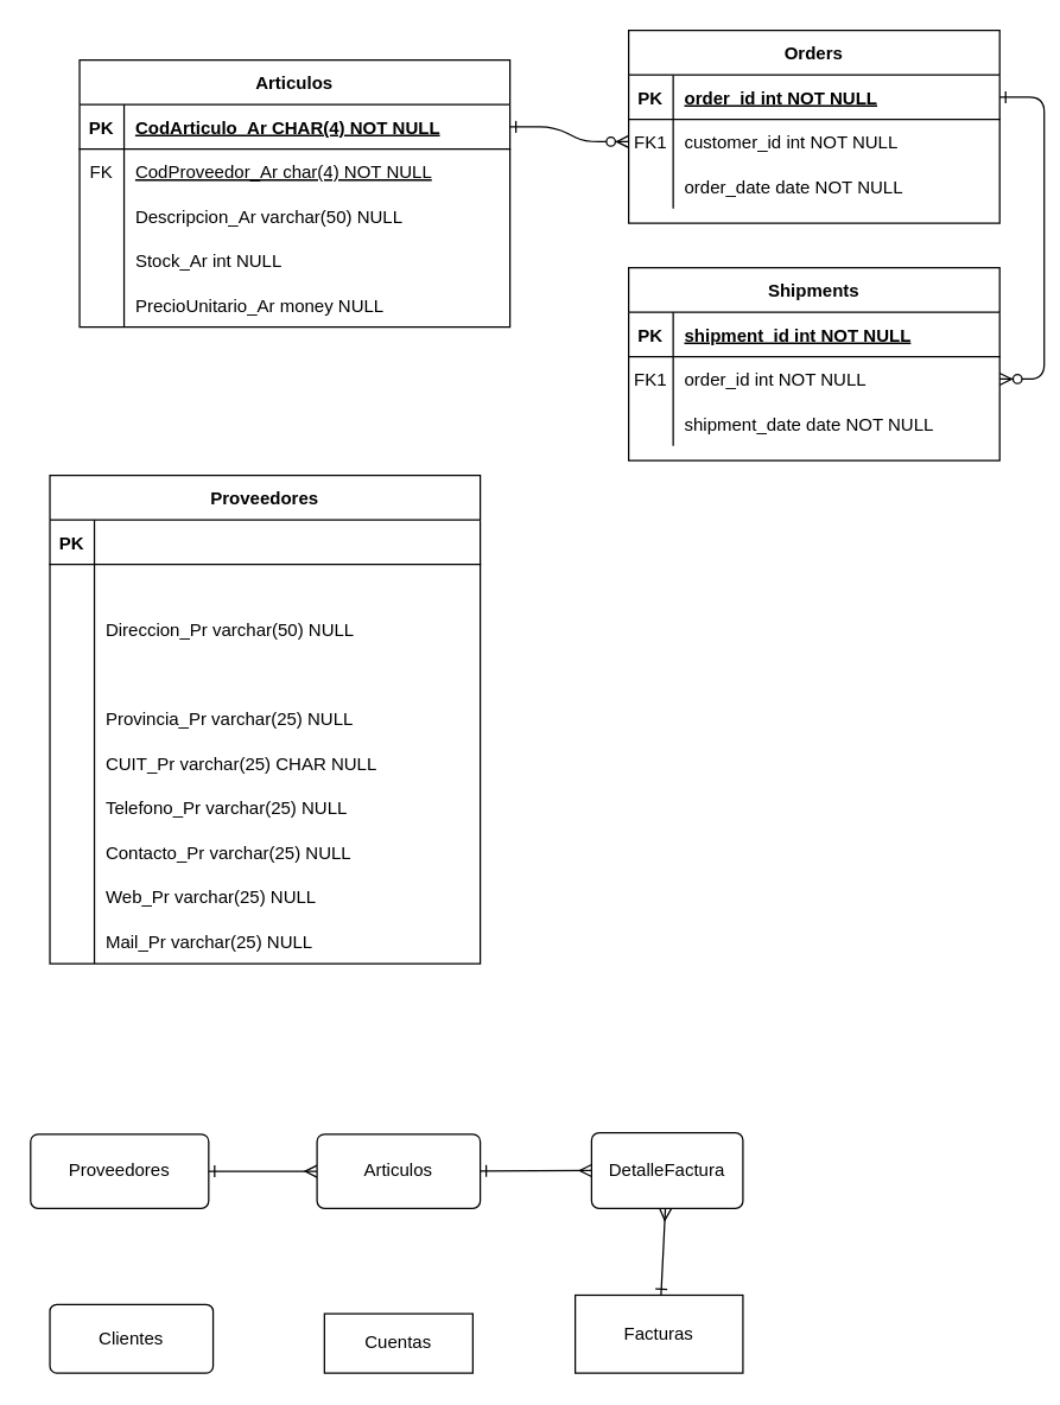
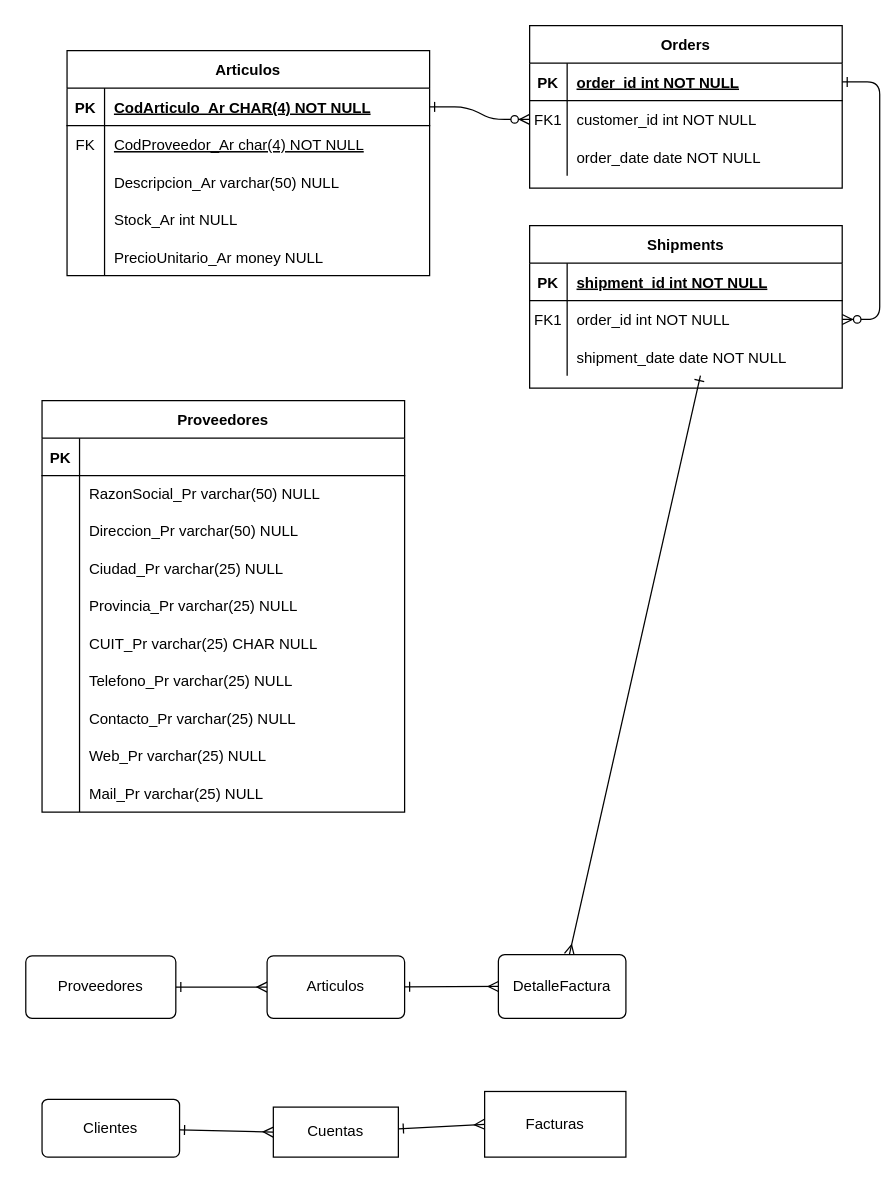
+ <mxCell id="45" value="RazonSocial_Pr varchar(50) NULL" style="shape=partialRectangle;overflow=hidden;connectable=0;fillColor=none;top=0;left=0;bottom=0;right=0;align=left;spacingLeft=6;" parent="43" vertex="1"><mxGeometry x="30" width="260" height="29" as="geometry"><mxRectangle width="260" height="29" as="alternateBounds" /></mxGeometry></mxCell>
+ <mxCell id="51" value="Ciudad_Pr varchar(25) NULL" style="shape=partialRectangle;overflow=hidden;connectable=0;fillColor=none;top=0;left=0;bottom=0;right=0;align=left;spacingLeft=6;" parent="49" vertex="1"><mxGeometry x="30" width="260" height="30" as="geometry"><mxRectangle width="260" height="30" as="alternateBounds" /></mxGeometry></mxCell>
- <mxCell id="79" style="edgeStyle=none;rounded=0;orthogonalLoop=1;jettySize=auto;html=1;strokeWidth=1;startArrow=ERmany;startFill=0;endArrow=ERone;endFill=0;" edge="1" parent="1" source="80" target="78"><mxGeometry relative="1" as="geometry" /></mxCell>
+ <mxCell id="79" style="edgeStyle=none;rounded=0;orthogonalLoop=1;jettySize=auto;html=1;strokeWidth=1;startArrow=ERmany;startFill=0;endArrow=ERone;endFill=0;" edge="1" parent="1" source="80" target="23"><mxGeometry relative="1" as="geometry" /></mxCell>
+ <mxCell id="76" style="edgeStyle=none;rounded=0;orthogonalLoop=1;jettySize=auto;html=1;entryX=0;entryY=0.5;entryDx=0;entryDy=0;strokeWidth=1;startArrow=ERone;startFill=0;endArrow=ERmany;endFill=0;" edge="1" parent="1" source="77" target="78"><mxGeometry relative="1" as="geometry" /></mxCell>
+ <mxCell id="74" style="edgeStyle=none;rounded=0;orthogonalLoop=1;jettySize=auto;html=1;entryX=0;entryY=0.5;entryDx=0;entryDy=0;strokeWidth=1;startArrow=ERone;startFill=0;endArrow=ERmany;endFill=0;" edge="1" parent="1" source="75" target="77"><mxGeometry relative="1" as="geometry" /></mxCell>
